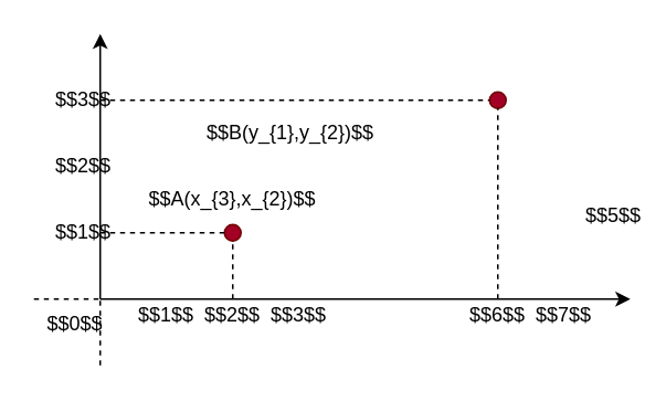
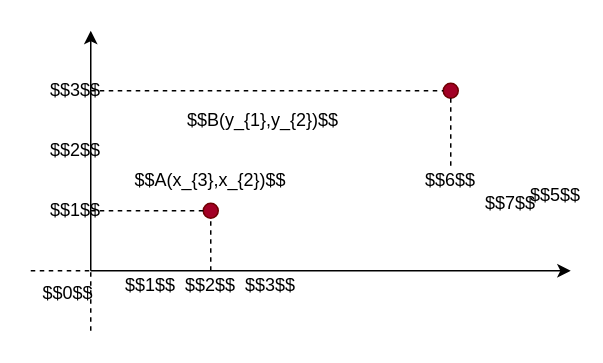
- <mxCell id="14" value="$$6$$" style="text;html=1;strokeColor=none;fillColor=none;align=center;verticalAlign=middle;whiteSpace=wrap;rounded=0;" parent="1" vertex="1"><mxGeometry x="290" y="180" width="20" height="20" as="geometry" /></mxCell>
+ <mxCell id="14" value="$$6$$" style="text;html=1;strokeColor=none;fillColor=none;align=center;verticalAlign=middle;whiteSpace=wrap;rounded=0;" parent="1" vertex="1"><mxGeometry x="290" y="110" width="20" height="20" as="geometry" /></mxCell>
- <mxCell id="15" value="$$7$$" style="text;html=1;strokeColor=none;fillColor=none;align=center;verticalAlign=middle;whiteSpace=wrap;rounded=0;" parent="1" vertex="1"><mxGeometry x="330" y="180" width="20" height="20" as="geometry" /></mxCell>
+ <mxCell id="15" value="$$7$$" style="text;html=1;strokeColor=none;fillColor=none;align=center;verticalAlign=middle;whiteSpace=wrap;rounded=0;" parent="1" vertex="1"><mxGeometry x="330" y="125" width="20" height="20" as="geometry" /></mxCell>
